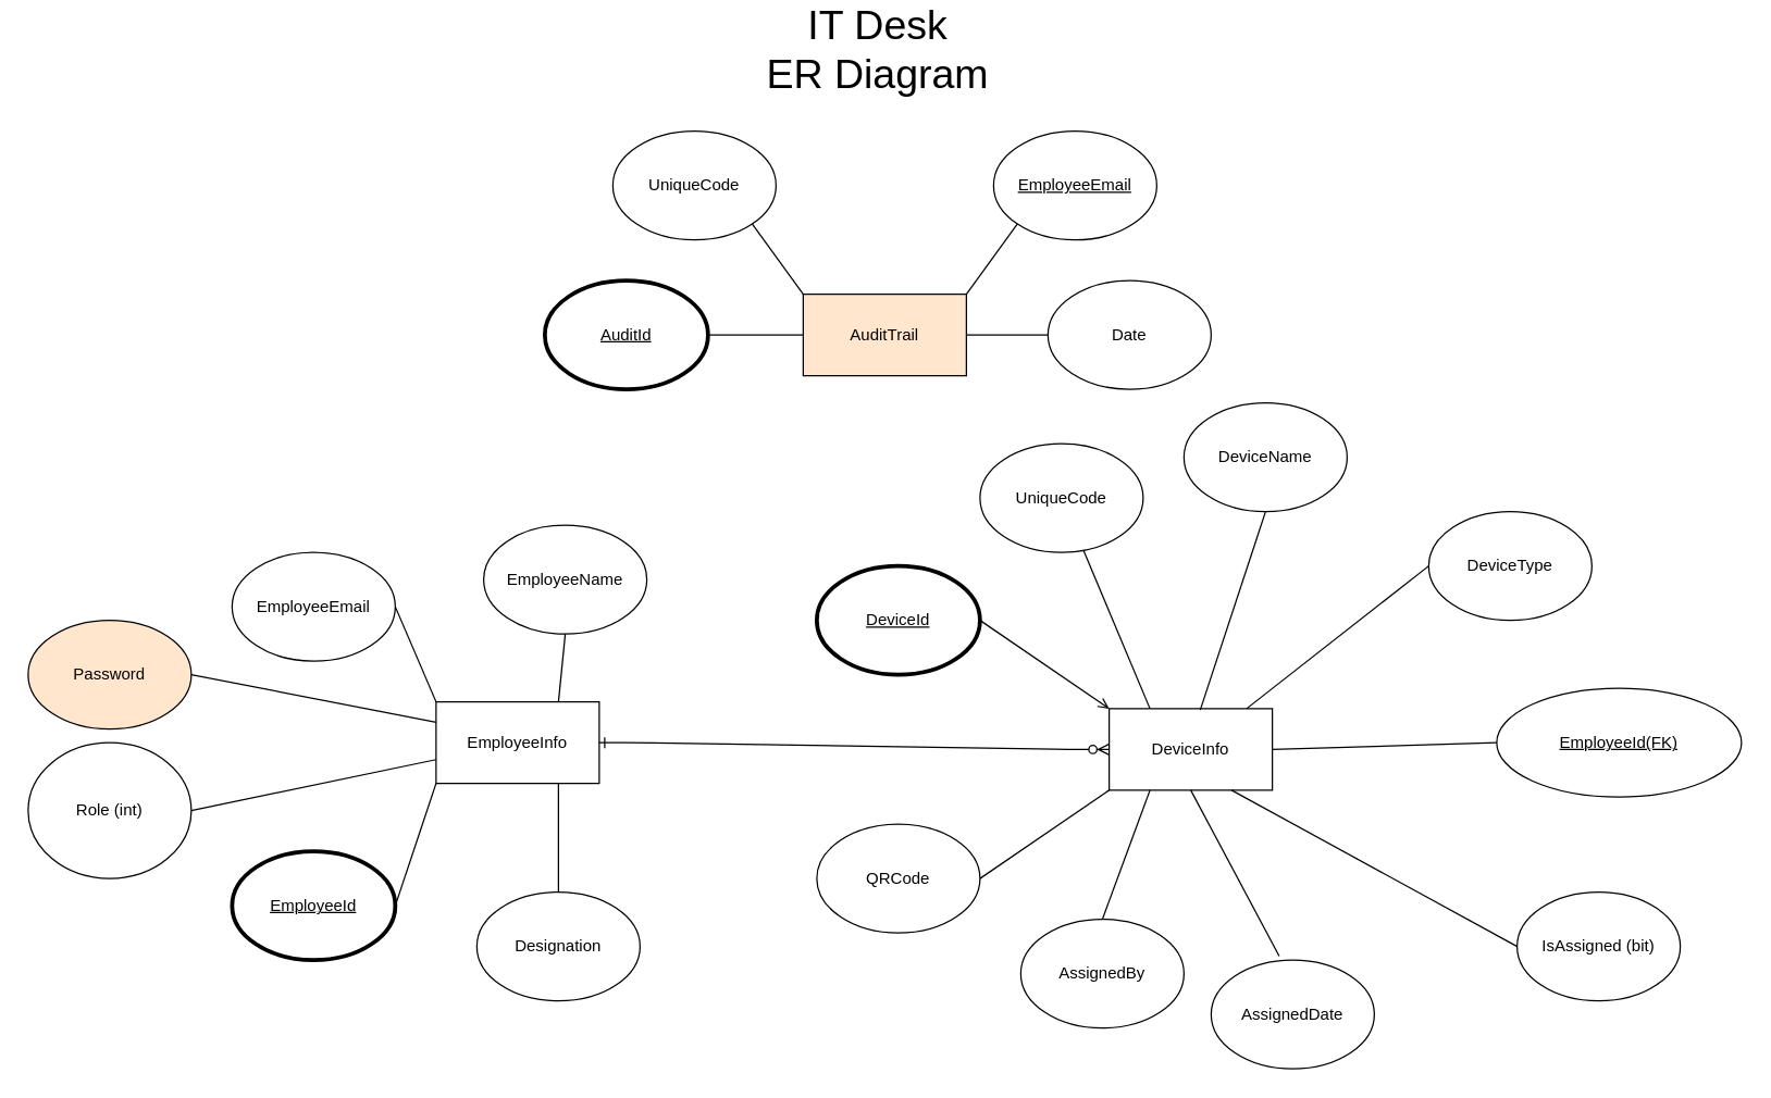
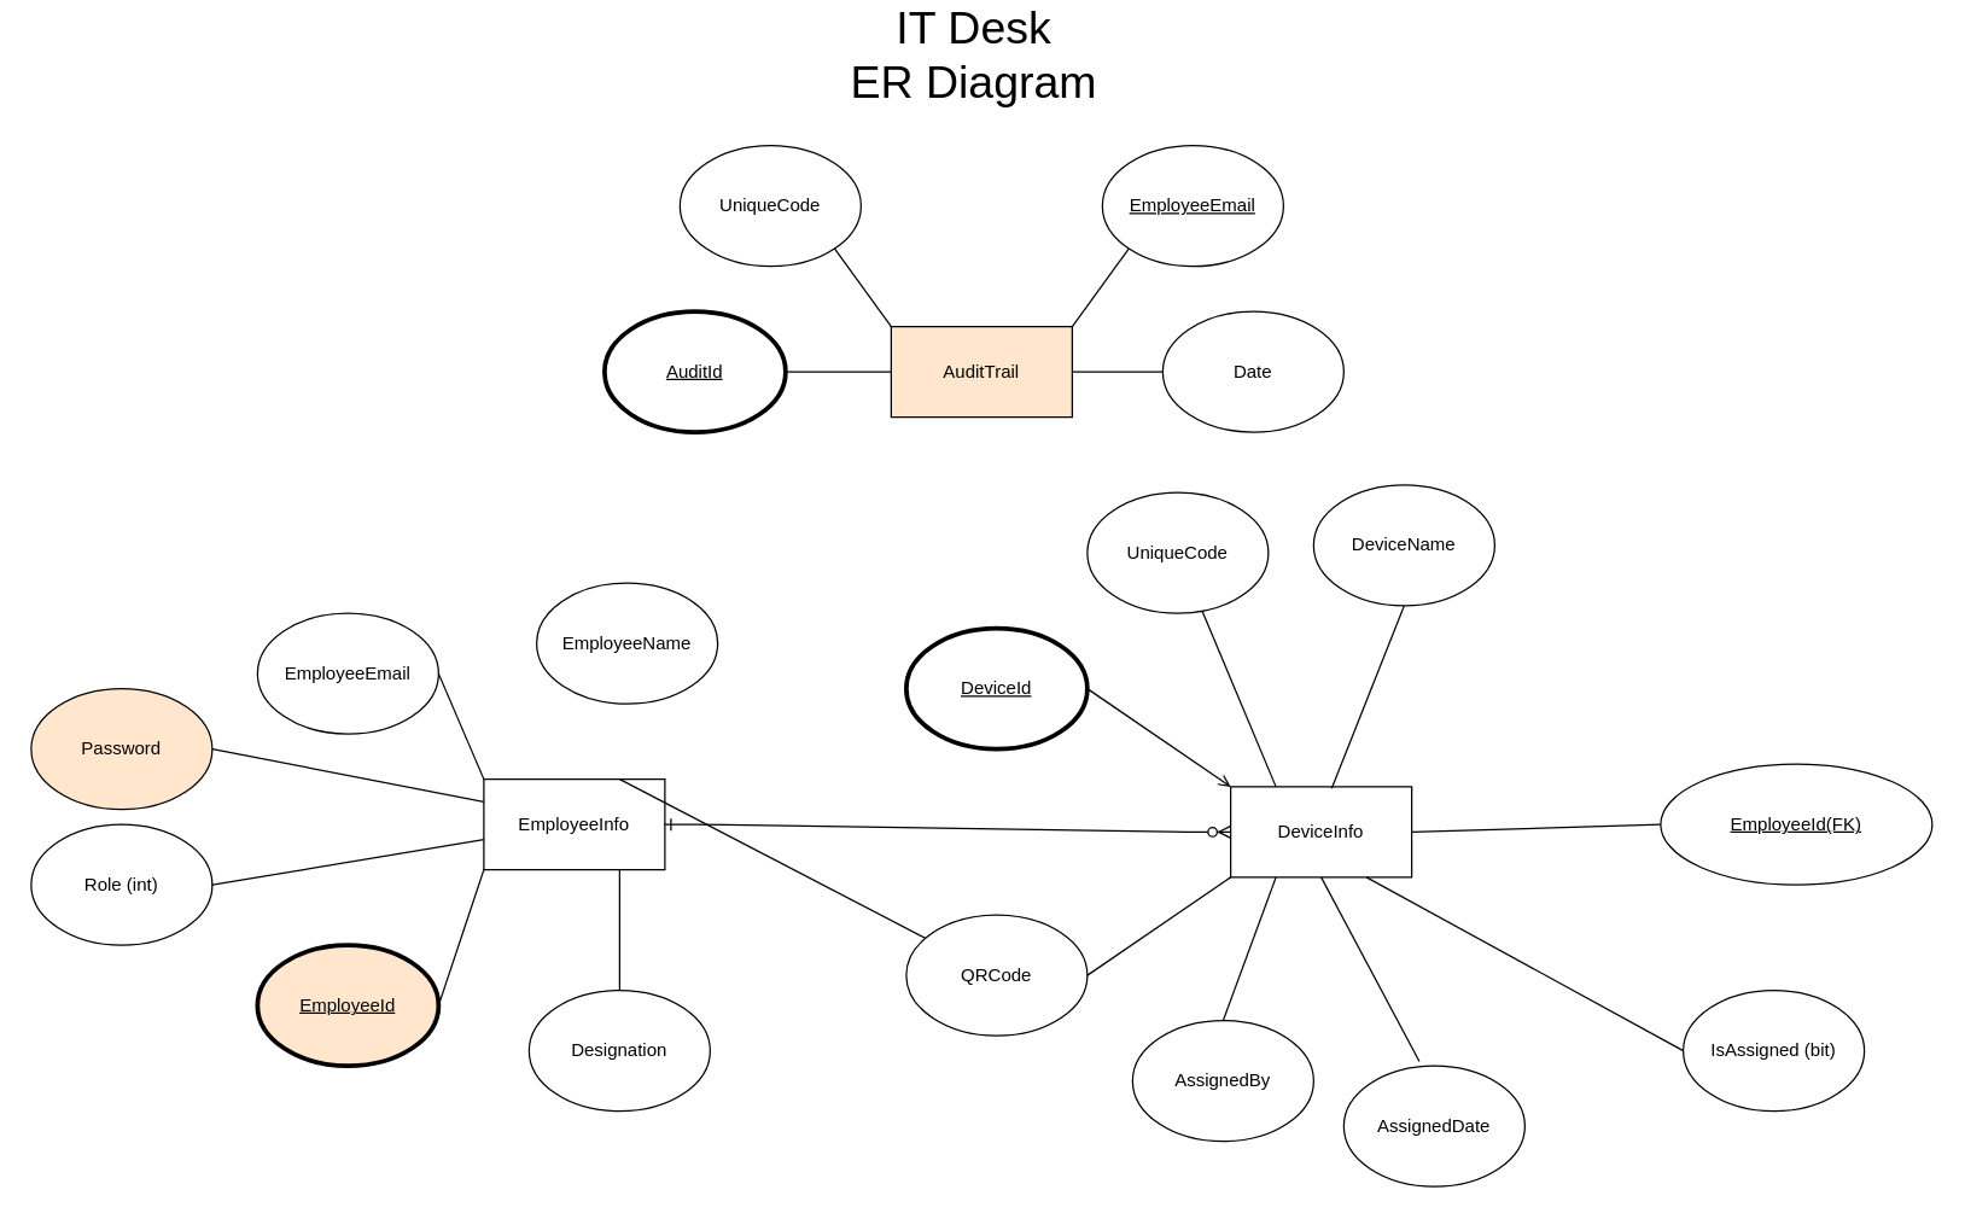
- <mxCell id="12" value="DeviceName" style="ellipse;whiteSpace=wrap;html=1;" parent="1" vertex="1"><mxGeometry x="870" y="290" width="120" height="80" as="geometry" /></mxCell>
+ <mxCell id="12" value="DeviceName" style="ellipse;whiteSpace=wrap;html=1;" parent="1" vertex="1"><mxGeometry x="870" y="315" width="120" height="80" as="geometry" /></mxCell>
- <mxCell id="13" value="DeviceType" style="ellipse;whiteSpace=wrap;html=1;" parent="1" vertex="1"><mxGeometry x="1050" y="370" width="120" height="80" as="geometry" /></mxCell>
- <mxCell id="15" value="" style="endArrow=none;html=1;entryX=0;entryY=0.5;entryDx=0;entryDy=0;exitX=0.842;exitY=0;exitDx=0;exitDy=0;exitPerimeter=0;" parent="1" source="10" target="13" edge="1"><mxGeometry width="50" height="50" relative="1" as="geometry"><mxPoint x="895" y="505" as="sourcePoint" /><mxPoint x="885" y="485" as="targetPoint" /></mxGeometry></mxCell>
- <mxCell id="7" value="" style="endArrow=none;html=1;exitX=0.75;exitY=0;exitDx=0;exitDy=0;entryX=0.5;entryY=1;entryDx=0;entryDy=0;" parent="1" source="3" target="5" edge="1"><mxGeometry width="50" height="50" relative="1" as="geometry"><mxPoint x="330" y="550" as="sourcePoint" /><mxPoint x="276" y="502" as="targetPoint" /></mxGeometry></mxCell>
+ <mxCell id="7" value="" style="endArrow=none;html=1;exitX=0.75;exitY=0;exitDx=0;exitDy=0;" parent="1" source="3" target="20" edge="1"><mxGeometry width="50" height="50" relative="1" as="geometry"><mxPoint x="330" y="550" as="sourcePoint" /><mxPoint x="276" y="502" as="targetPoint" /></mxGeometry></mxCell>
- <mxCell id="43" value="Role (int)" style="ellipse;whiteSpace=wrap;html=1;" vertex="1" parent="1"><mxGeometry x="20" y="540" width="120" height="100" as="geometry" /></mxCell>
+ <mxCell id="43" value="Role (int)" style="ellipse;whiteSpace=wrap;html=1;" vertex="1" parent="1"><mxGeometry x="20" y="540" width="120" height="80" as="geometry" /></mxCell>
- <mxCell id="28" value="&lt;u&gt;EmployeeId&lt;/u&gt;" style="ellipse;whiteSpace=wrap;html=1;strokeWidth=3;" vertex="1" parent="1"><mxGeometry x="170" y="620" width="120" height="80" as="geometry" /></mxCell>
+ <mxCell id="28" value="&lt;u&gt;EmployeeId&lt;/u&gt;" style="ellipse;whiteSpace=wrap;html=1;strokeWidth=3;fillColor=#ffe6cc;" vertex="1" parent="1"><mxGeometry x="170" y="620" width="120" height="80" as="geometry" /></mxCell>
